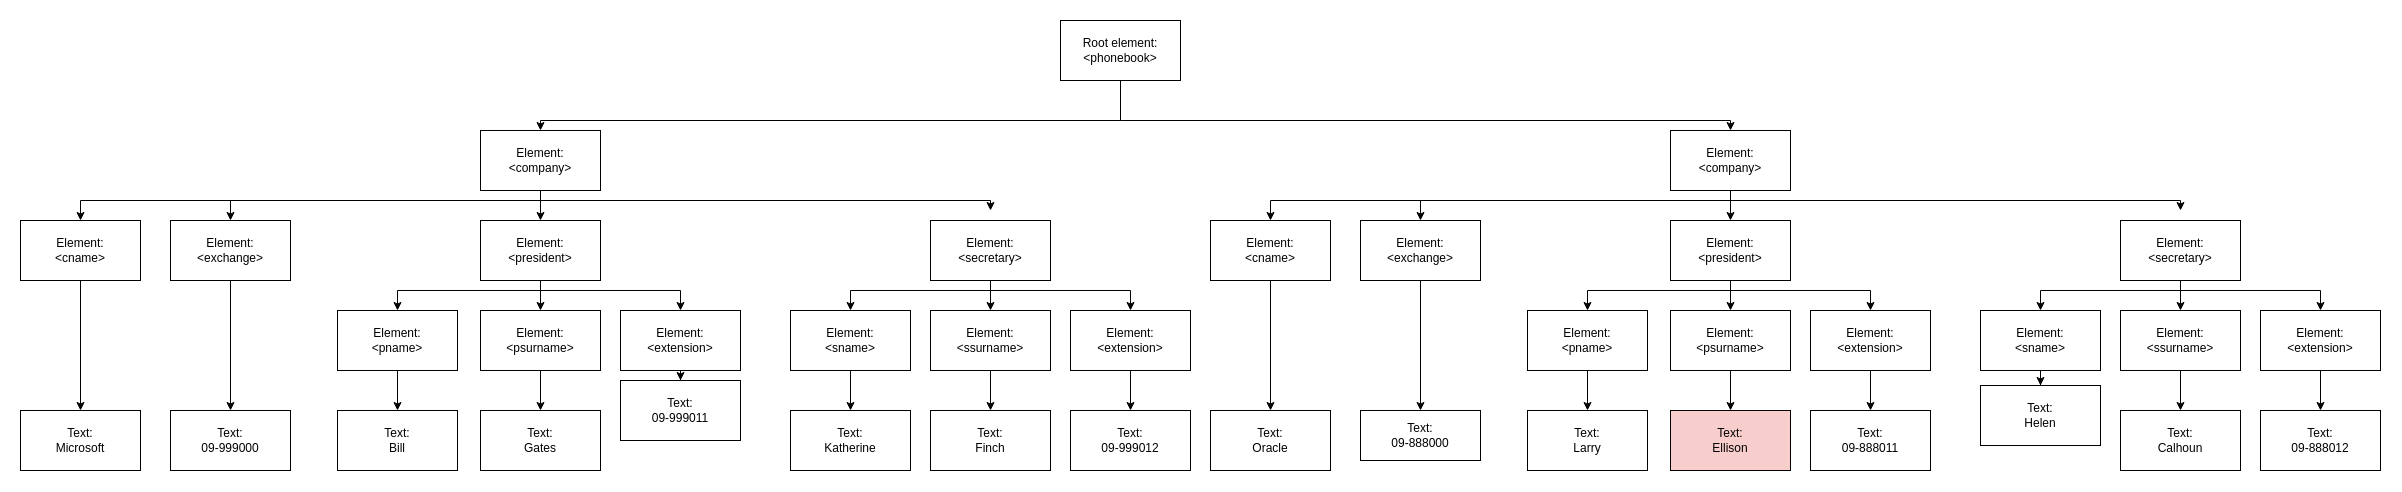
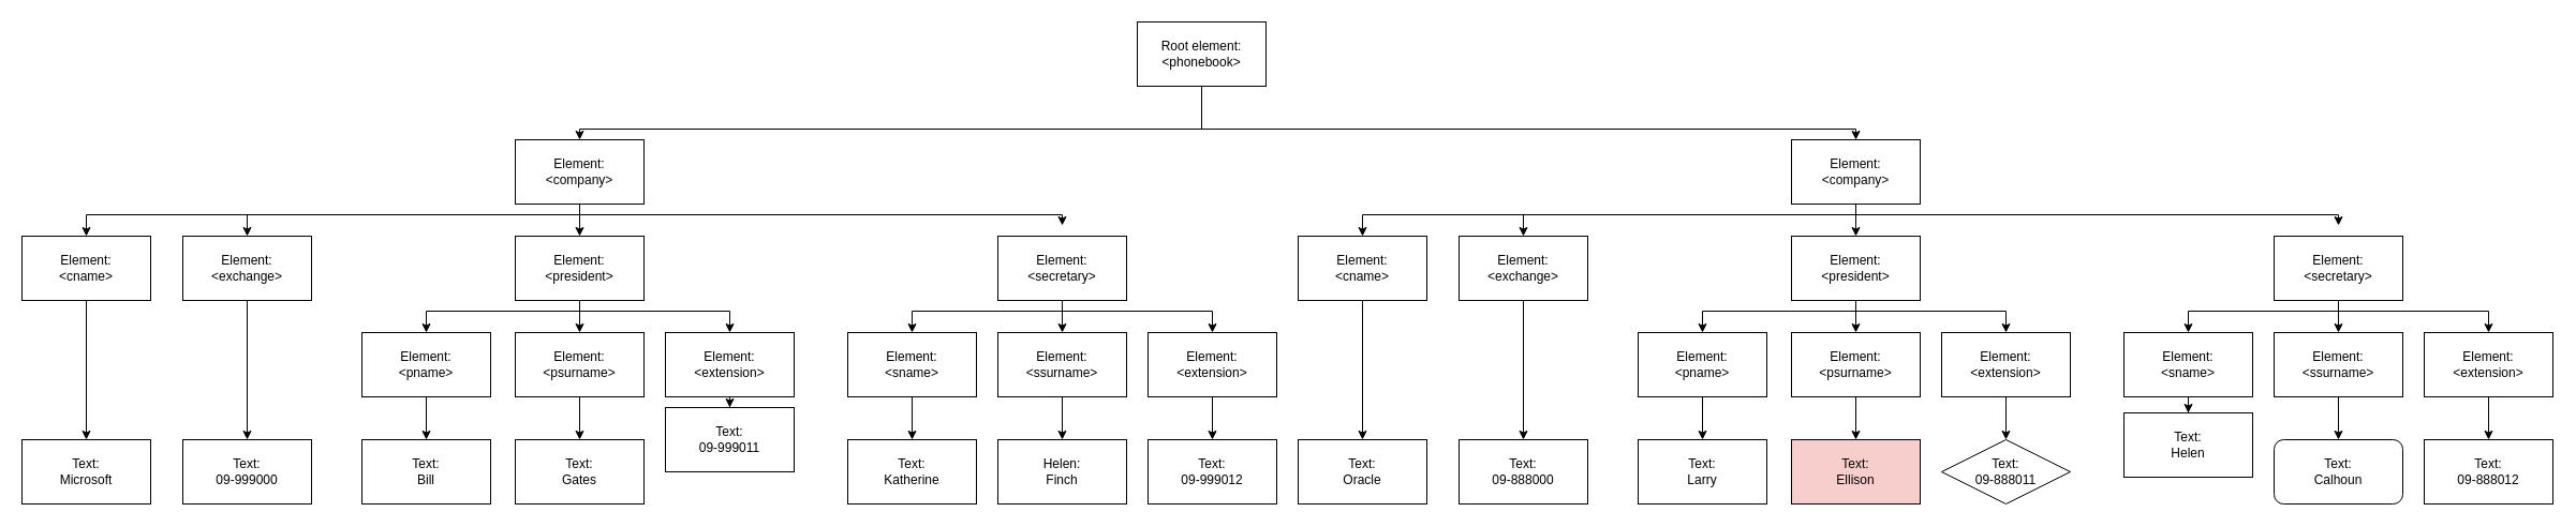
- <mxCell id="72" value="Text:&lt;br&gt;09-888000" style="rounded=0;whiteSpace=wrap;html=1;" vertex="1" parent="1"><mxGeometry x="1360" y="410" width="120" height="50" as="geometry" /></mxCell>
+ <mxCell id="72" value="Text:&lt;br&gt;09-888000" style="rounded=0;whiteSpace=wrap;html=1;" vertex="1" parent="1"><mxGeometry x="1360" y="410" width="120" height="60" as="geometry" /></mxCell>
- <mxCell id="69" value="Text:&lt;br&gt;Finch" style="rounded=0;whiteSpace=wrap;html=1;" vertex="1" parent="1"><mxGeometry x="930" y="410" width="120" height="60" as="geometry" /></mxCell>
+ <mxCell id="69" value="Helen:&lt;br&gt;Finch" style="rounded=0;whiteSpace=wrap;html=1;" vertex="1" parent="1"><mxGeometry x="930" y="410" width="120" height="60" as="geometry" /></mxCell>
- <mxCell id="75" value="Text:&lt;br&gt;09-888011" style="rounded=0;whiteSpace=wrap;html=1;" vertex="1" parent="1"><mxGeometry x="1810" y="410" width="120" height="60" as="geometry" /></mxCell>
+ <mxCell id="75" value="Text:&lt;br&gt;09-888011" style="rhombus;whiteSpace=wrap;html=1;" vertex="1" parent="1"><mxGeometry x="1810" y="410" width="120" height="60" as="geometry" /></mxCell>
- <mxCell id="77" value="Text:&lt;br&gt;Calhoun" style="rounded=0;whiteSpace=wrap;html=1;" vertex="1" parent="1"><mxGeometry x="2120" y="410" width="120" height="60" as="geometry" /></mxCell>
+ <mxCell id="77" value="Text:&lt;br&gt;Calhoun" style="whiteSpace=wrap;html=1;rounded=1;" vertex="1" parent="1"><mxGeometry x="2120" y="410" width="120" height="60" as="geometry" /></mxCell>
